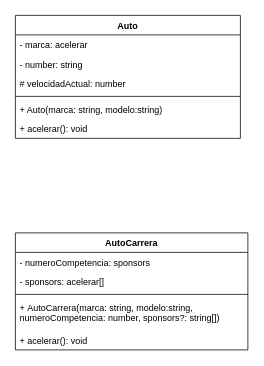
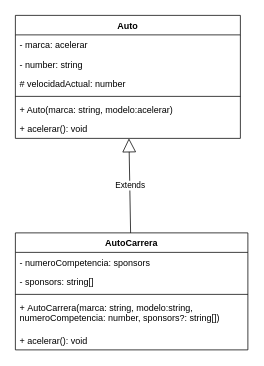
- <mxCell id="7" value="+ Auto(marca: string, modelo:string)" style="text;strokeColor=none;fillColor=none;align=left;verticalAlign=top;spacingLeft=4;spacingRight=4;overflow=hidden;rotatable=0;points=[[0,0.5],[1,0.5]];portConstraint=eastwest;" vertex="1" parent="2"><mxGeometry y="112" width="300" height="26" as="geometry" /></mxCell>
+ <mxCell id="7" value="+ Auto(marca: string, modelo:acelerar)" style="text;strokeColor=none;fillColor=none;align=left;verticalAlign=top;spacingLeft=4;spacingRight=4;overflow=hidden;rotatable=0;points=[[0,0.5],[1,0.5]];portConstraint=eastwest;" vertex="1" parent="2"><mxGeometry y="112" width="300" height="26" as="geometry" /></mxCell>
+ <mxCell id="15" value="Extends" style="endArrow=block;endSize=16;endFill=0;html=1;" edge="1" parent="1" source="9" target="2"><mxGeometry width="160" relative="1" as="geometry"><mxPoint x="20" y="420" as="sourcePoint" /><mxPoint x="180" y="420" as="targetPoint" /></mxGeometry></mxCell>
- <mxCell id="11" value="- sponsors: acelerar[]" style="text;strokeColor=none;fillColor=none;align=left;verticalAlign=top;spacingLeft=4;spacingRight=4;overflow=hidden;rotatable=0;points=[[0,0.5],[1,0.5]];portConstraint=eastwest;" vertex="1" parent="9"><mxGeometry y="52" width="310" height="26" as="geometry" /></mxCell>
+ <mxCell id="11" value="- sponsors: string[]" style="text;strokeColor=none;fillColor=none;align=left;verticalAlign=top;spacingLeft=4;spacingRight=4;overflow=hidden;rotatable=0;points=[[0,0.5],[1,0.5]];portConstraint=eastwest;" vertex="1" parent="9"><mxGeometry y="52" width="310" height="26" as="geometry" /></mxCell>
